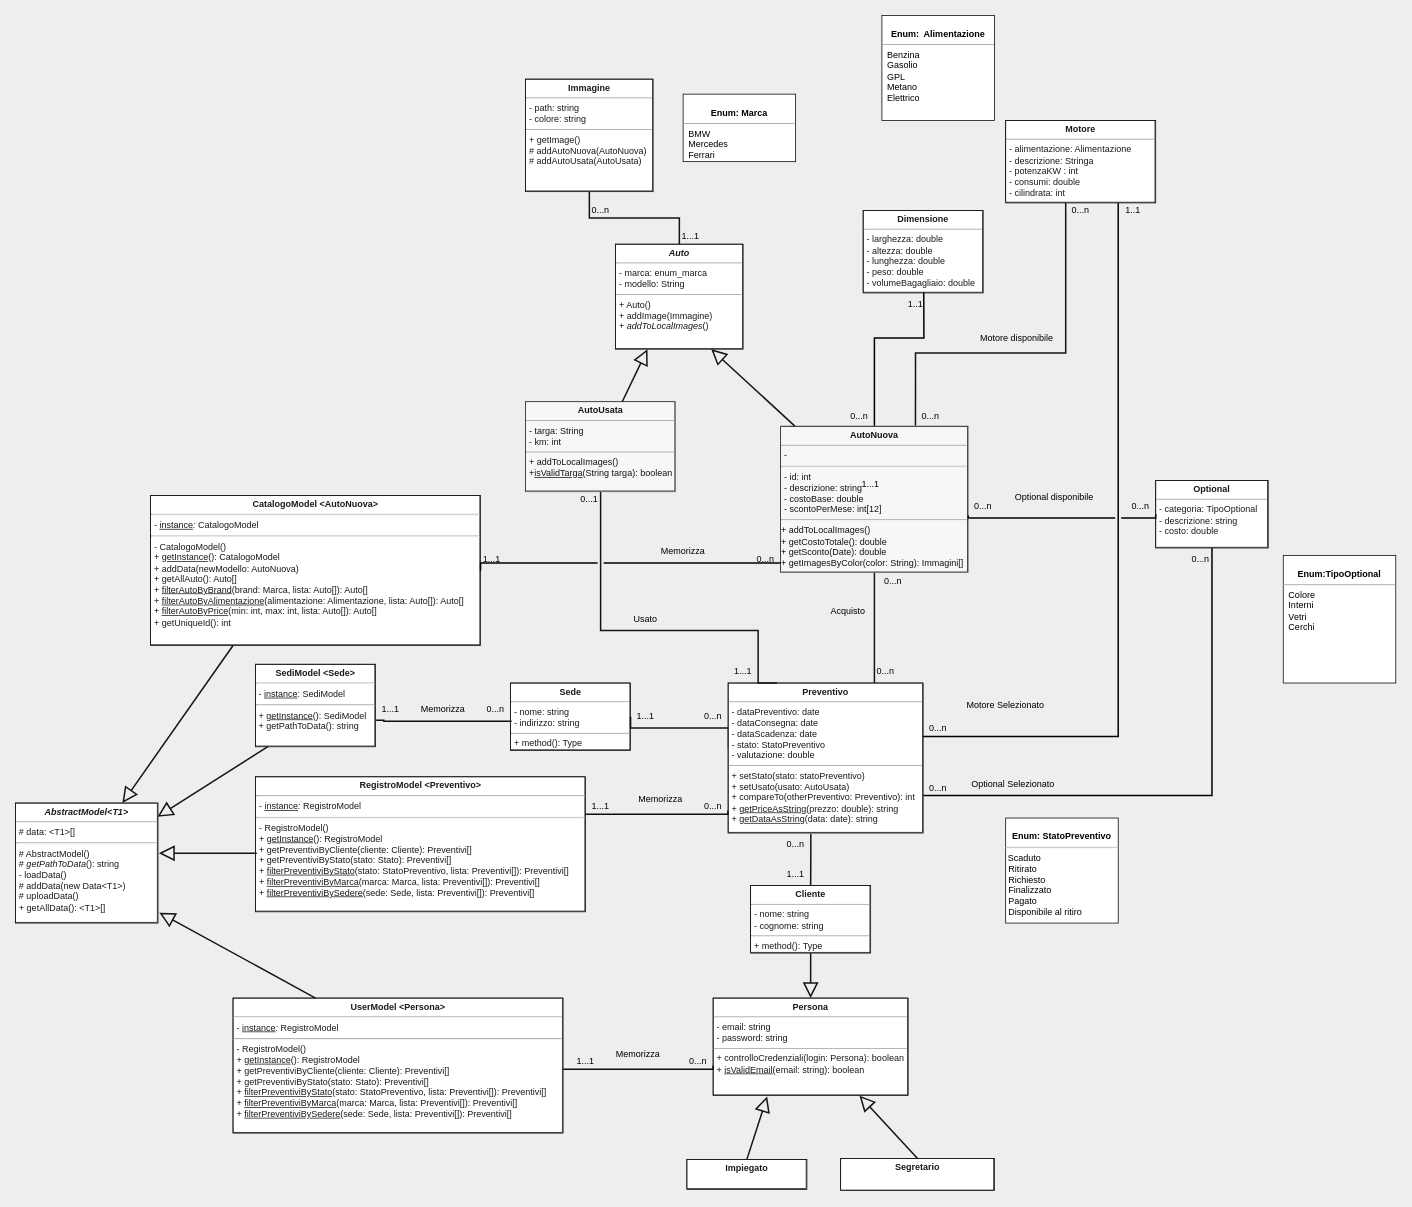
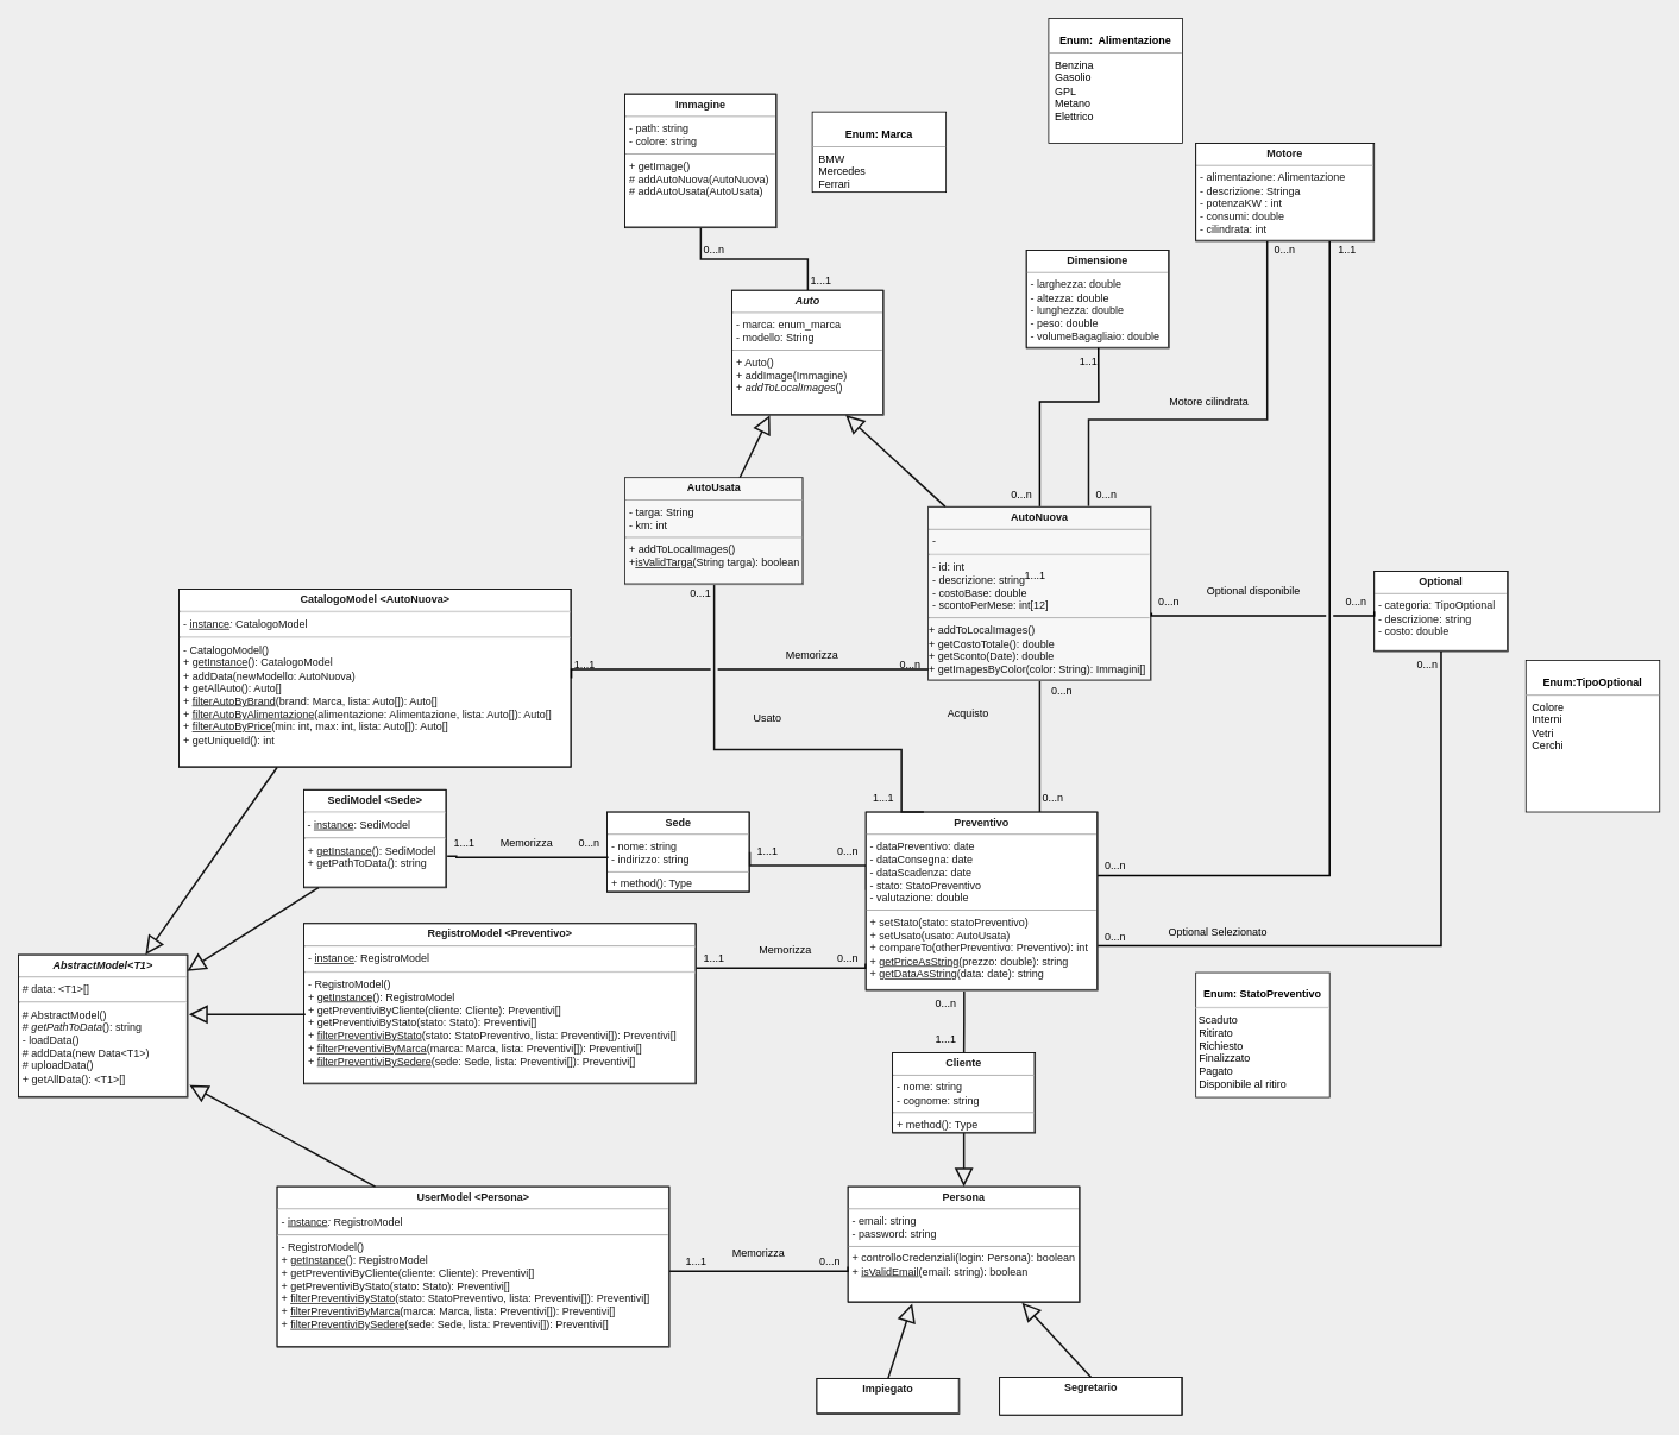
- <mxCell id="56" value="&lt;font color=&quot;#000000&quot;&gt;Motore disponibile&lt;br&gt;&lt;/font&gt;" style="text;html=1;strokeColor=none;fillColor=none;align=center;verticalAlign=middle;whiteSpace=wrap;rounded=0;" parent="1" vertex="1"><mxGeometry x="1300" y="435" width="110" height="30" as="geometry" /></mxCell>
+ <mxCell id="56" value="&lt;font color=&quot;#000000&quot;&gt;Motore cilindrata&lt;br&gt;&lt;/font&gt;" style="text;html=1;strokeColor=none;fillColor=none;align=center;verticalAlign=middle;whiteSpace=wrap;rounded=0;" parent="1" vertex="1"><mxGeometry x="1300" y="435" width="110" height="30" as="geometry" /></mxCell>
- <mxCell id="61" value="Acquisto" style="text;html=1;align=center;verticalAlign=middle;whiteSpace=wrap;rounded=0;fontColor=#000000;" parent="1" vertex="1"><mxGeometry x="1100" y="800" width="60" height="30" as="geometry" /></mxCell>
+ <mxCell id="61" value="Acquisto" style="text;html=1;align=center;verticalAlign=middle;whiteSpace=wrap;rounded=0;fontColor=#000000;" parent="1" vertex="1"><mxGeometry x="1055" y="785" width="60" height="30" as="geometry" /></mxCell>
- <mxCell id="60" value="Usato" style="text;html=1;align=center;verticalAlign=middle;whiteSpace=wrap;rounded=0;fontColor=#000000;" parent="1" vertex="1"><mxGeometry x="830" y="810" width="60" height="30" as="geometry" /></mxCell>
+ <mxCell id="60" value="Usato" style="text;html=1;align=center;verticalAlign=middle;whiteSpace=wrap;rounded=0;fontColor=#000000;" parent="1" vertex="1"><mxGeometry x="830" y="790" width="60" height="30" as="geometry" /></mxCell>
- <mxCell id="67" value="&lt;font color=&quot;#000000&quot;&gt;Motore Selezionato&lt;br&gt;&lt;/font&gt;" style="text;html=1;strokeColor=none;fillColor=none;align=center;verticalAlign=middle;whiteSpace=wrap;rounded=0;" parent="1" vertex="1"><mxGeometry x="1280" y="925" width="120" height="30" as="geometry" /></mxCell>
- <mxCell id="45" value="&lt;font color=&quot;#000000&quot;&gt;Optional Selezionato&lt;br&gt;&lt;/font&gt;" style="text;html=1;strokeColor=none;fillColor=none;align=center;verticalAlign=middle;whiteSpace=wrap;rounded=0;" parent="1" vertex="1"><mxGeometry x="1290" y="1030" width="120" height="30" as="geometry" /></mxCell>
+ <mxCell id="45" value="&lt;font color=&quot;#000000&quot;&gt;Optional Selezionato&lt;br&gt;&lt;/font&gt;" style="text;html=1;strokeColor=none;fillColor=none;align=center;verticalAlign=middle;whiteSpace=wrap;rounded=0;" parent="1" vertex="1"><mxGeometry x="1305" y="1030" width="120" height="30" as="geometry" /></mxCell>
